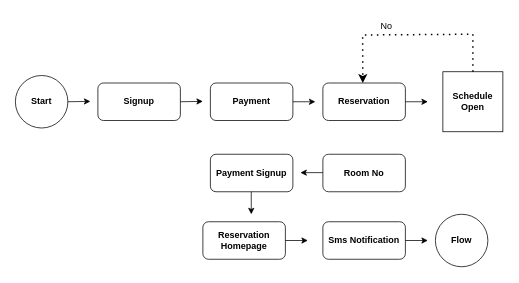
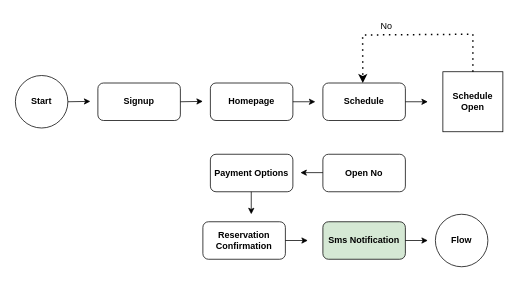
- <mxCell id="4" value="&lt;b&gt;Payment&lt;/b&gt;" style="rounded=1;whiteSpace=wrap;html=1;" vertex="1" parent="1"><mxGeometry x="280" y="110" width="110" height="50" as="geometry" /></mxCell>
+ <mxCell id="4" value="&lt;b&gt;Homepage&lt;/b&gt;" style="rounded=1;whiteSpace=wrap;html=1;" vertex="1" parent="1"><mxGeometry x="280" y="110" width="110" height="50" as="geometry" /></mxCell>
- <mxCell id="6" value="&lt;b&gt;Reservation&lt;/b&gt;" style="rounded=1;whiteSpace=wrap;html=1;" vertex="1" parent="1"><mxGeometry x="430" y="110" width="110" height="50" as="geometry" /></mxCell>
+ <mxCell id="6" value="&lt;b&gt;Schedule&lt;/b&gt;" style="rounded=1;whiteSpace=wrap;html=1;" vertex="1" parent="1"><mxGeometry x="430" y="110" width="110" height="50" as="geometry" /></mxCell>
- <mxCell id="12" value="&lt;b&gt;Payment Signup&lt;/b&gt;" style="rounded=1;whiteSpace=wrap;html=1;" vertex="1" parent="1"><mxGeometry x="280" y="205" width="110" height="50" as="geometry" /></mxCell>
+ <mxCell id="12" value="&lt;b&gt;Payment Options&lt;/b&gt;" style="rounded=1;whiteSpace=wrap;html=1;" vertex="1" parent="1"><mxGeometry x="280" y="205" width="110" height="50" as="geometry" /></mxCell>
- <mxCell id="11" value="&lt;b&gt;Room No&lt;/b&gt;" style="rounded=1;whiteSpace=wrap;html=1;" vertex="1" parent="1"><mxGeometry x="430" y="205" width="110" height="50" as="geometry" /></mxCell>
+ <mxCell id="11" value="&lt;b&gt;Open No&lt;/b&gt;" style="rounded=1;whiteSpace=wrap;html=1;" vertex="1" parent="1"><mxGeometry x="430" y="205" width="110" height="50" as="geometry" /></mxCell>
- <mxCell id="15" value="&lt;b&gt;Reservation Homepage&lt;/b&gt;" style="rounded=1;whiteSpace=wrap;html=1;" vertex="1" parent="1"><mxGeometry x="270" y="295" width="110" height="50" as="geometry" /></mxCell>
+ <mxCell id="15" value="&lt;b&gt;Reservation Confirmation&lt;/b&gt;" style="rounded=1;whiteSpace=wrap;html=1;" vertex="1" parent="1"><mxGeometry x="270" y="295" width="110" height="50" as="geometry" /></mxCell>
- <mxCell id="16" value="&lt;b&gt;Sms Notification&lt;/b&gt;" style="rounded=1;whiteSpace=wrap;html=1;" vertex="1" parent="1"><mxGeometry x="430" y="295" width="110" height="50" as="geometry" /></mxCell>
+ <mxCell id="16" value="&lt;b&gt;Sms Notification&lt;/b&gt;" style="rounded=1;whiteSpace=wrap;html=1;fillColor=#d5e8d4;" vertex="1" parent="1"><mxGeometry x="430" y="295" width="110" height="50" as="geometry" /></mxCell>
